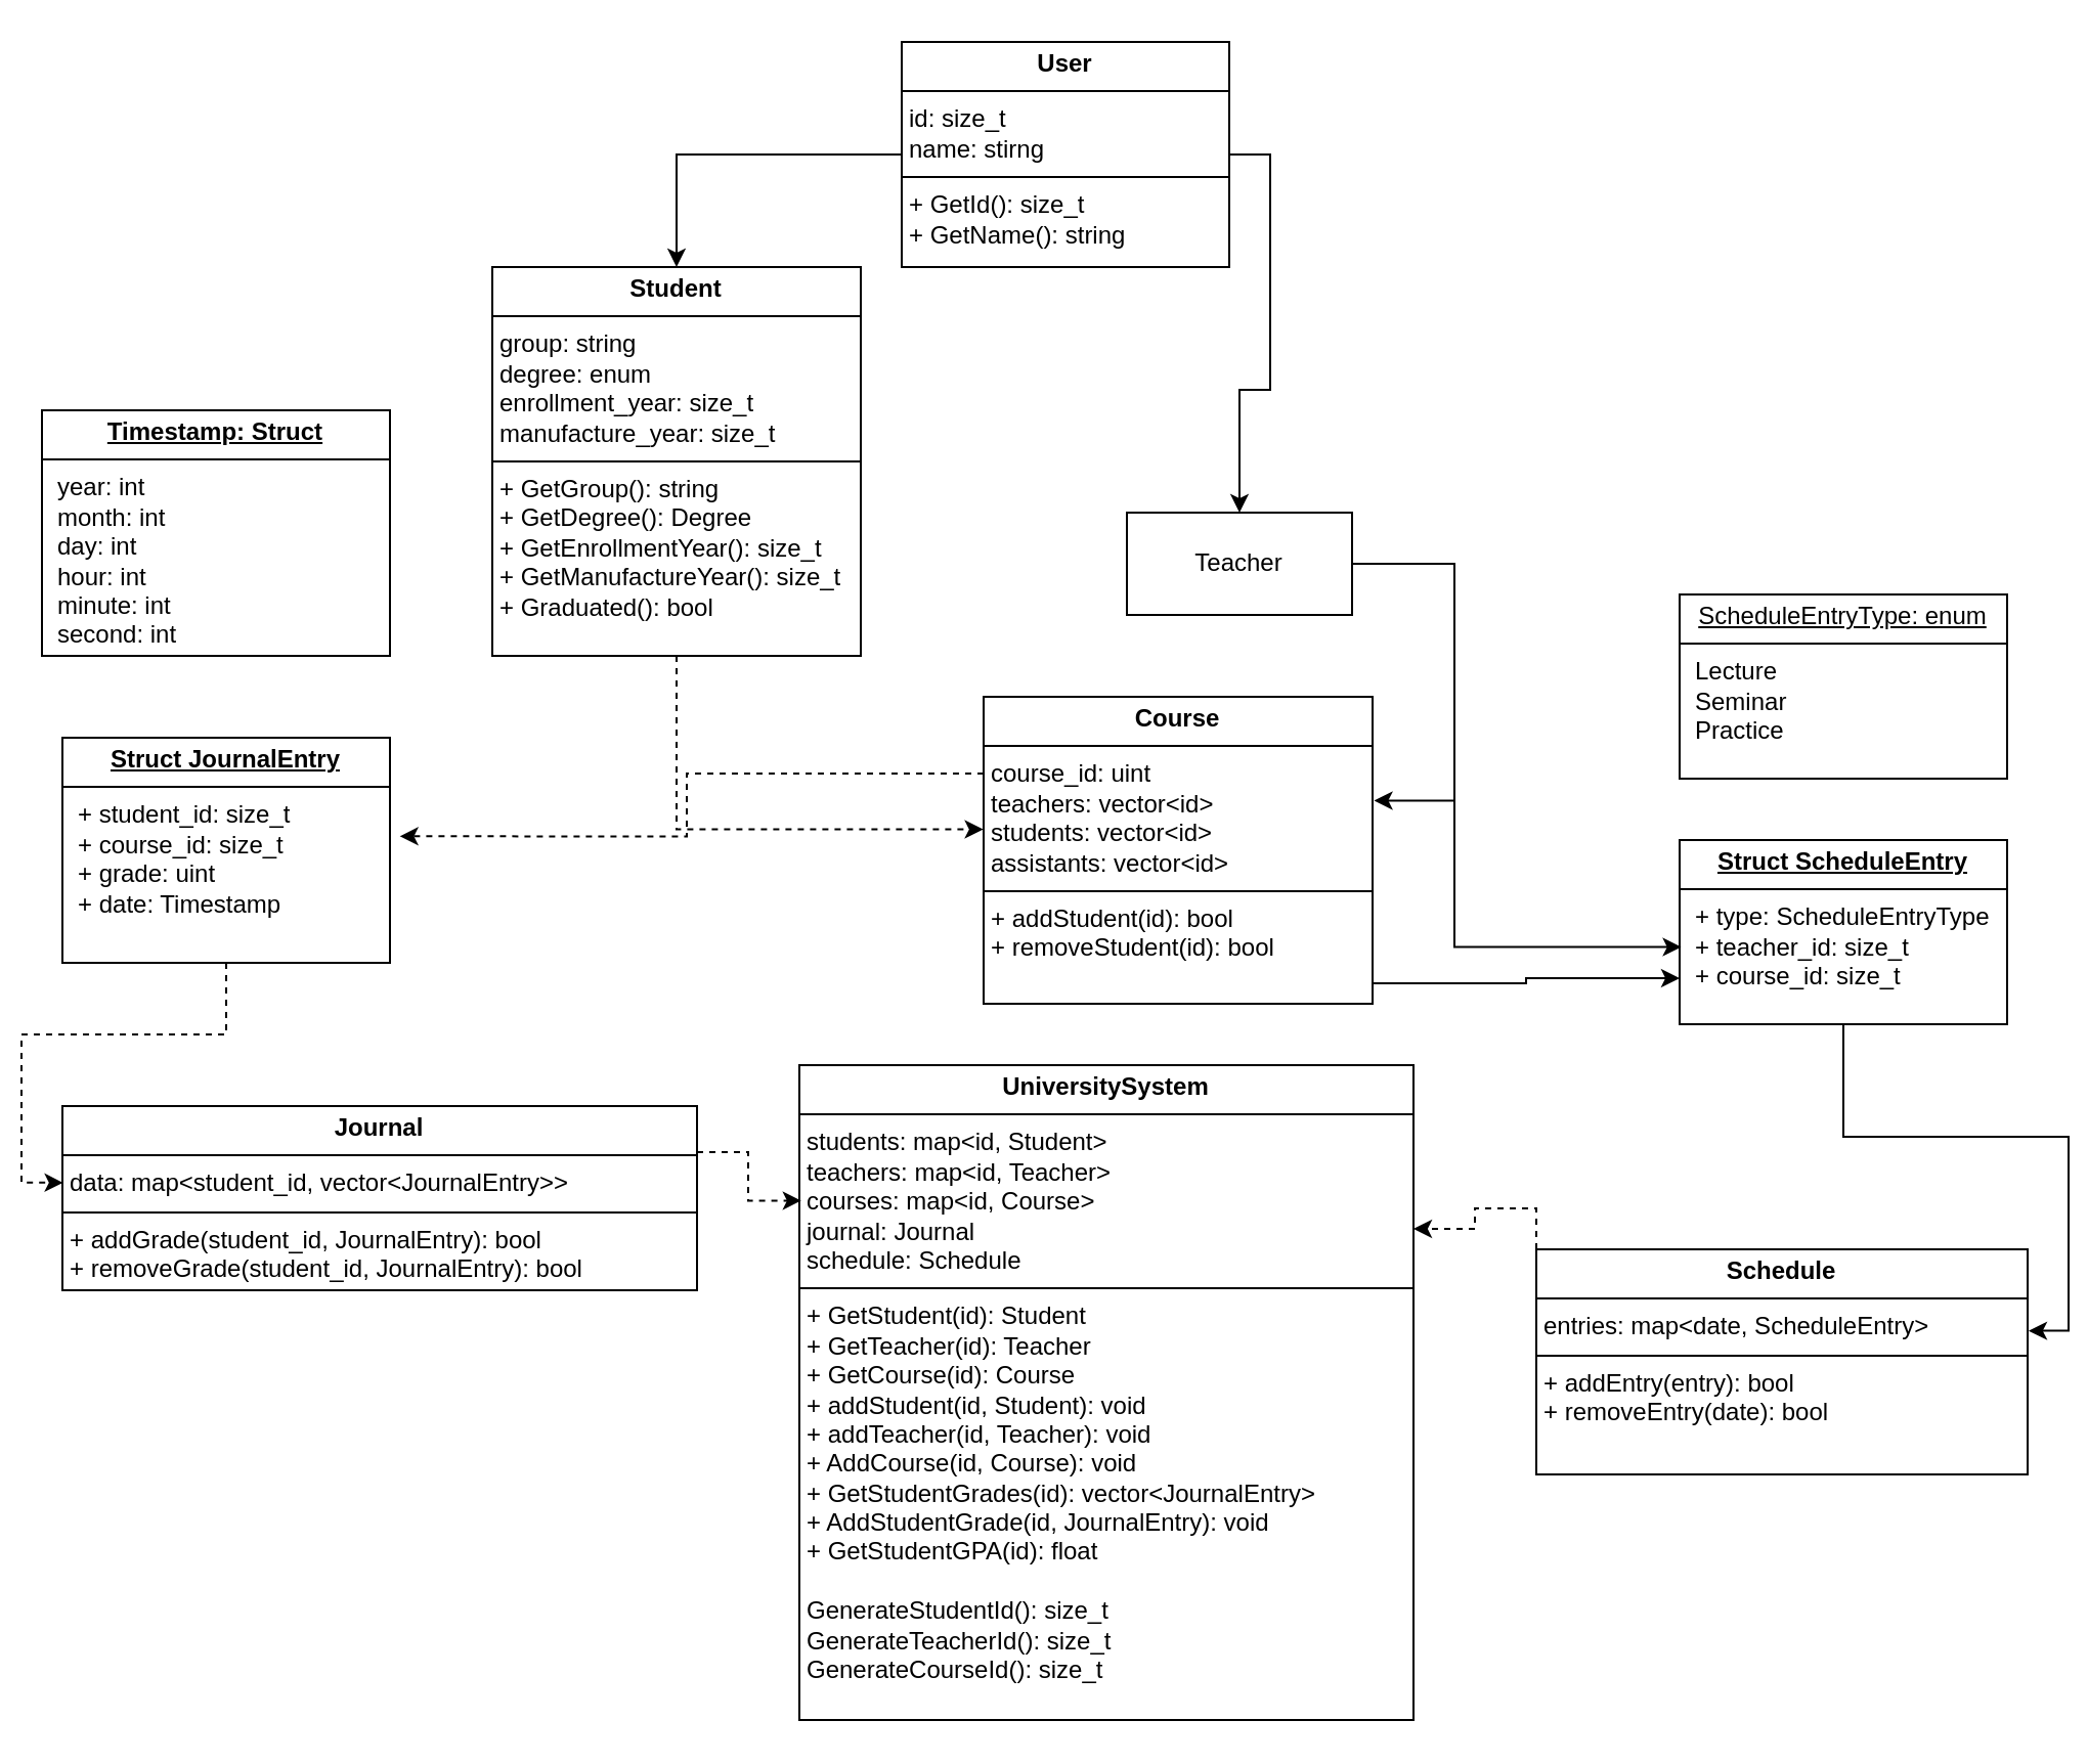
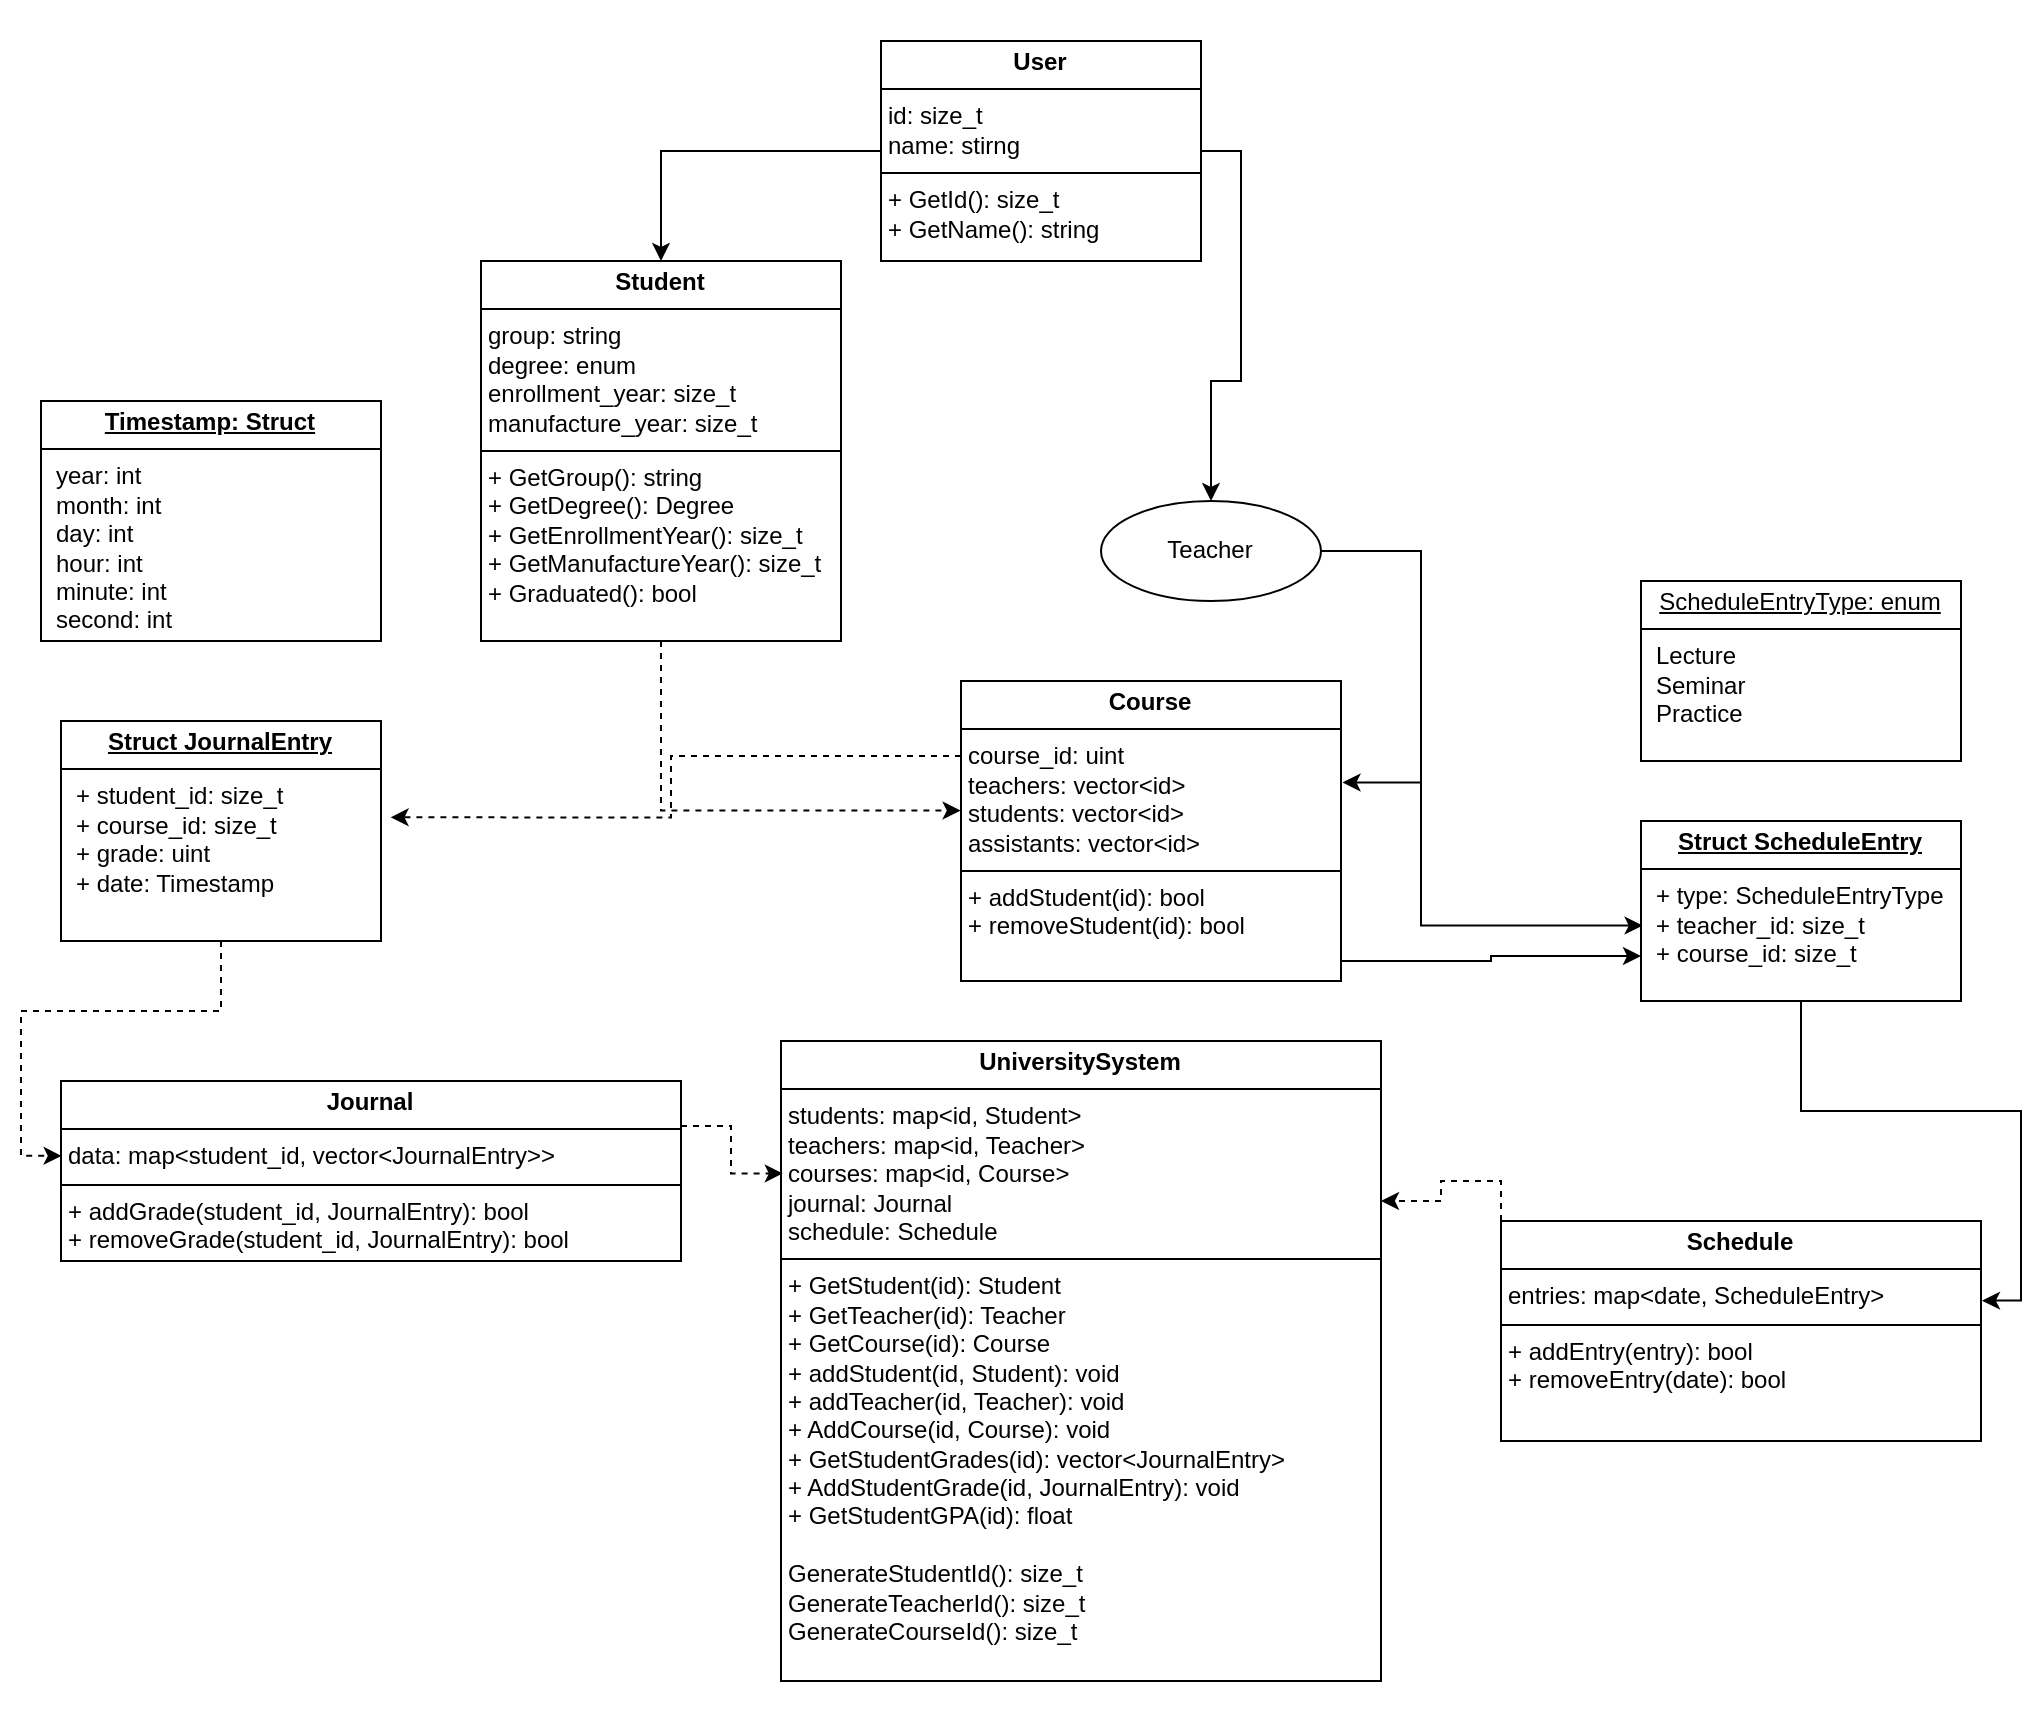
- <mxCell id="16" value="Teacher" style="html=1;whiteSpace=wrap;" parent="1" vertex="1"><mxGeometry x="550" y="250" width="110" height="50" as="geometry" /></mxCell>
+ <mxCell id="16" value="Teacher" style="ellipse;html=1;whiteSpace=wrap;" parent="1" vertex="1"><mxGeometry x="550" y="250" width="110" height="50" as="geometry" /></mxCell>
